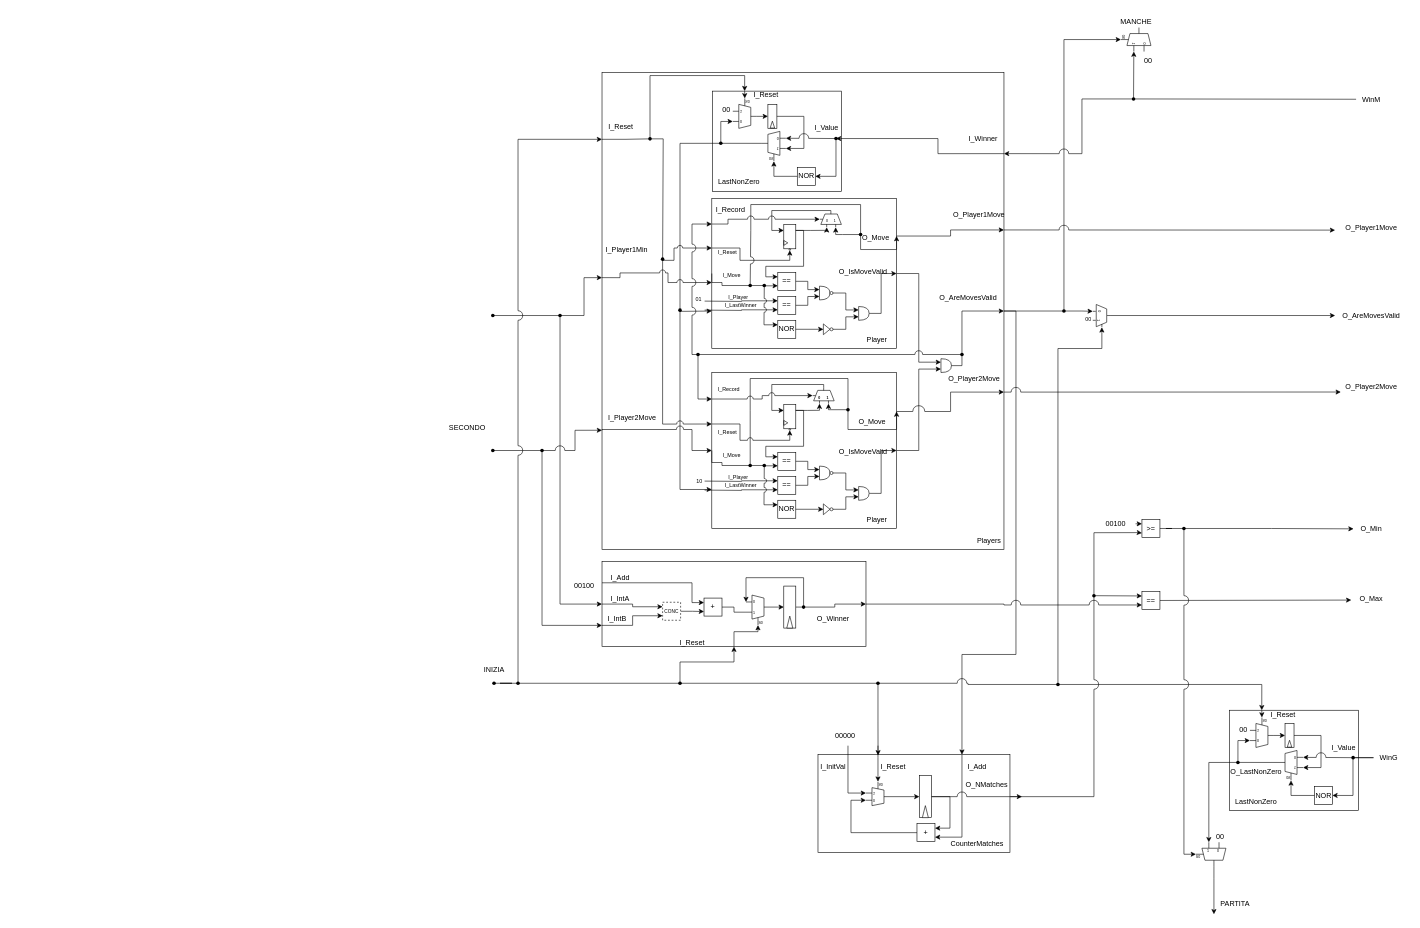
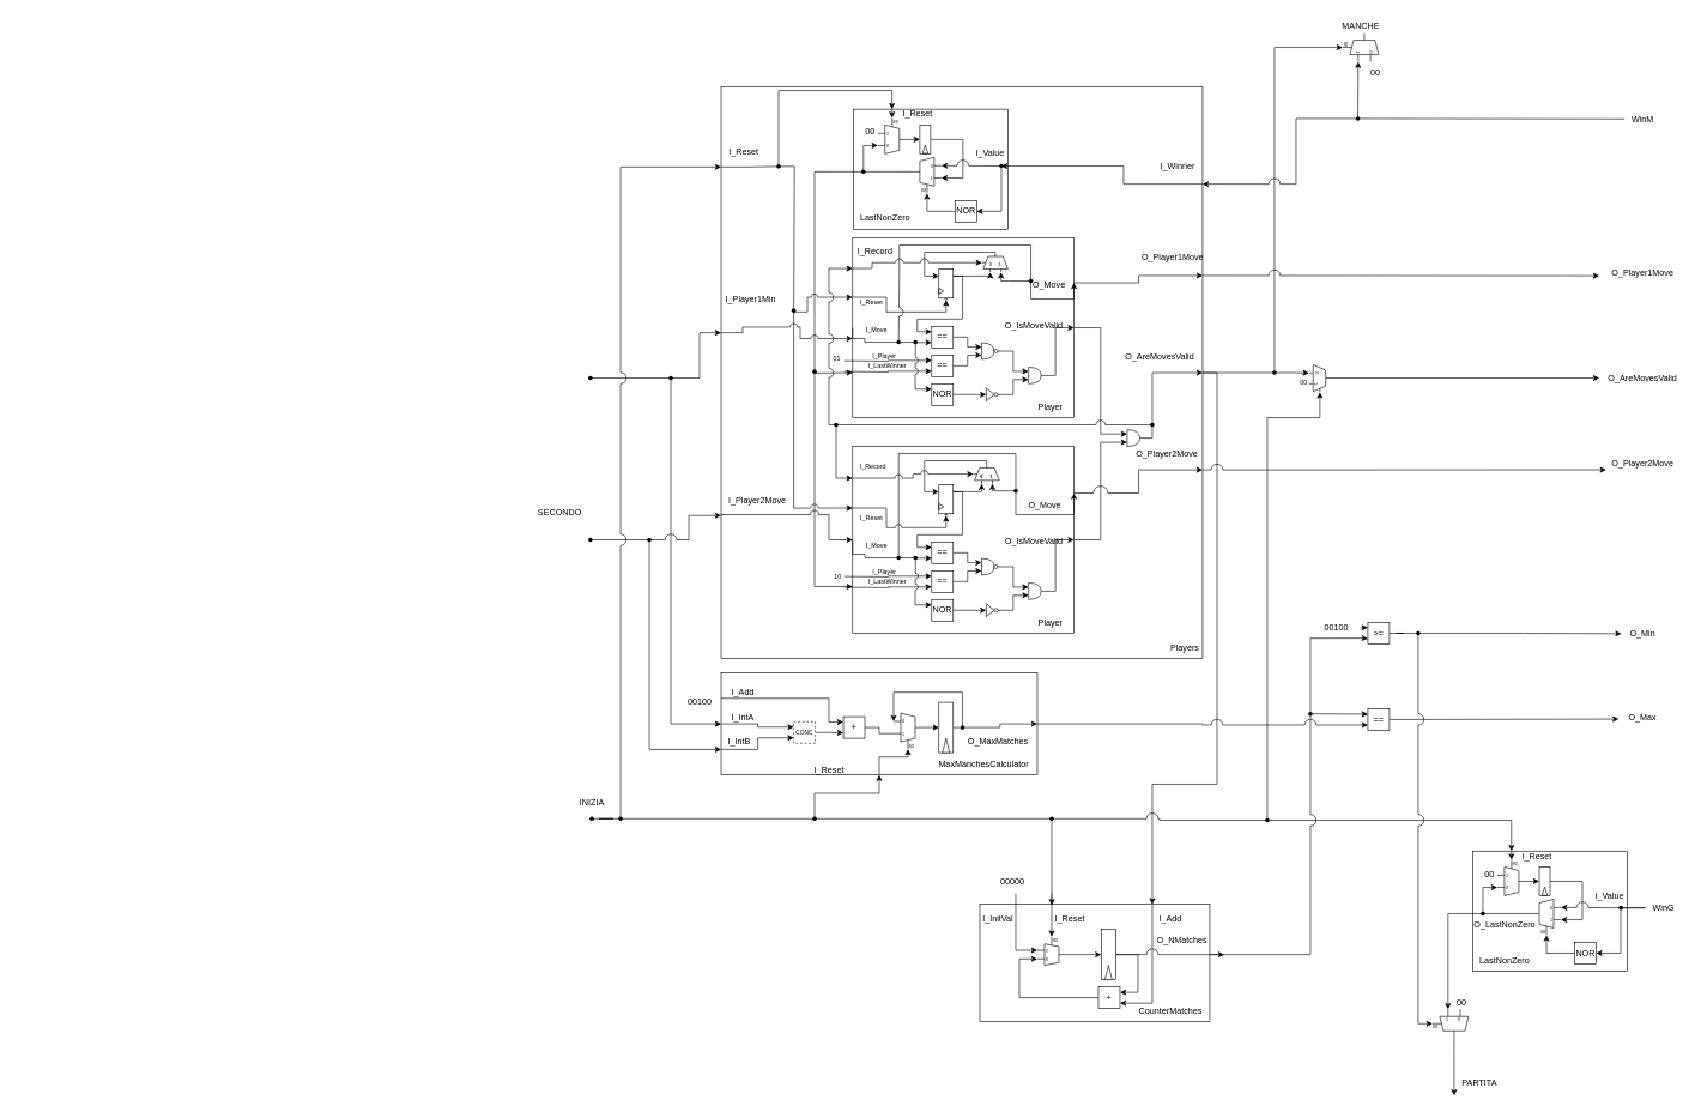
- <mxCell id="111" value="O_Winner" style="text;html=1;align=center;verticalAlign=middle;resizable=0;points=[];autosize=1;strokeColor=none;fillColor=none;" parent="1" vertex="1"><mxGeometry x="1333" y="1015" width="110" height="30" as="geometry" /></mxCell>
+ <mxCell id="111" value="O_MaxMatches" style="text;html=1;align=center;verticalAlign=middle;resizable=0;points=[];autosize=1;strokeColor=none;fillColor=none;" parent="1" vertex="1"><mxGeometry x="1333" y="1015" width="110" height="30" as="geometry" /></mxCell>
+ <mxCell id="48" value="MaxManchesCalculator" style="text;html=1;align=center;verticalAlign=middle;resizable=0;points=[];autosize=1;strokeColor=none;fillColor=none;fontSize=12;fontFamily=Helvetica;fontColor=default;" parent="1" vertex="1"><mxGeometry x="1293" y="1047" width="150" height="30" as="geometry" /></mxCell>
